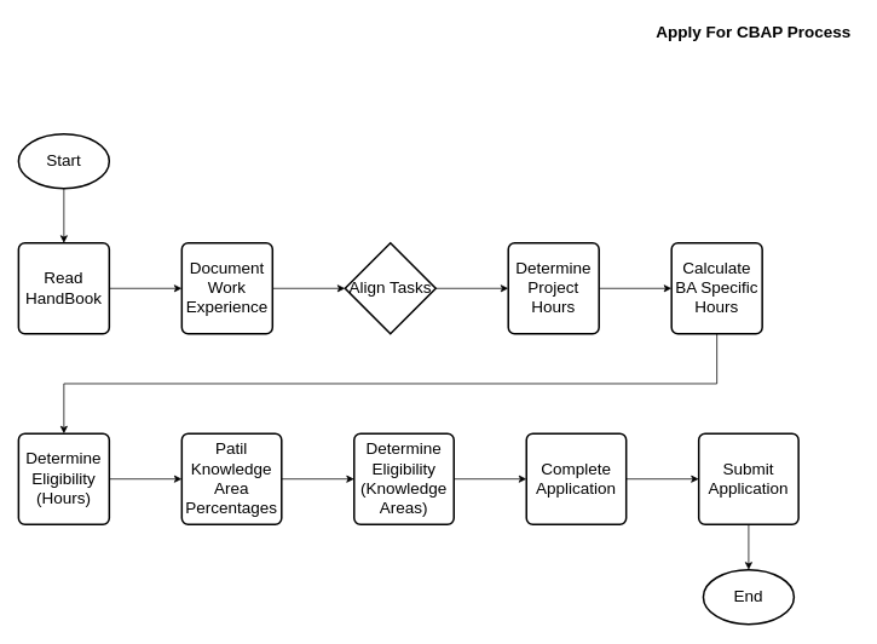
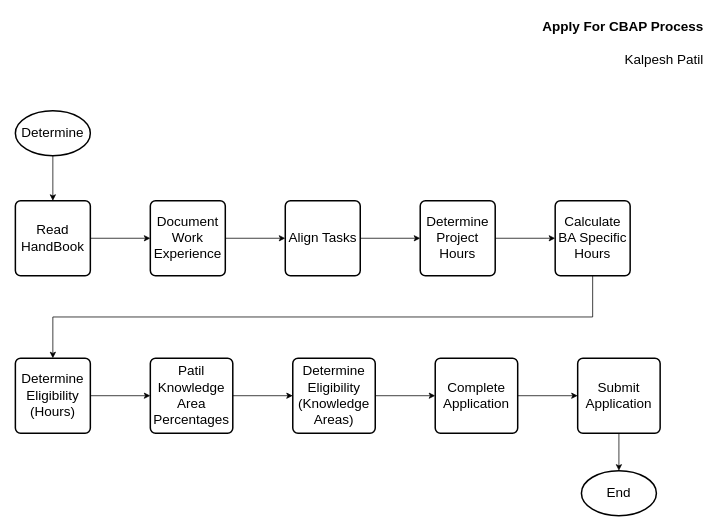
+ <mxCell id="3" value="Kalpesh Patil" style="text;html=1;align=center;verticalAlign=middle;resizable=0;points=[];autosize=1;fontSize=18;" vertex="1" parent="1"><mxGeometry x="825" y="64" width="120" height="30" as="geometry" /></mxCell>
- <mxCell id="5" value="Start" style="strokeWidth=2;html=1;shape=mxgraph.flowchart.start_1;whiteSpace=wrap;fontSize=18;" vertex="1" parent="1"><mxGeometry x="20" y="147" width="100" height="60" as="geometry" /></mxCell>
+ <mxCell id="5" value="Determine" style="strokeWidth=2;html=1;shape=mxgraph.flowchart.start_1;whiteSpace=wrap;fontSize=18;" vertex="1" parent="1"><mxGeometry x="20" y="147" width="100" height="60" as="geometry" /></mxCell>
- <mxCell id="21" value="Align Tasks" style="rhombus;whiteSpace=wrap;html=1;absoluteArcSize=1;arcSize=14;strokeWidth=2;fontSize=18;" vertex="1" parent="1"><mxGeometry x="380" y="267" width="100" height="100" as="geometry" /></mxCell>
+ <mxCell id="21" value="Align Tasks" style="rounded=1;whiteSpace=wrap;html=1;absoluteArcSize=1;arcSize=14;strokeWidth=2;fontSize=18;" vertex="1" parent="1"><mxGeometry x="380" y="267" width="100" height="100" as="geometry" /></mxCell>
